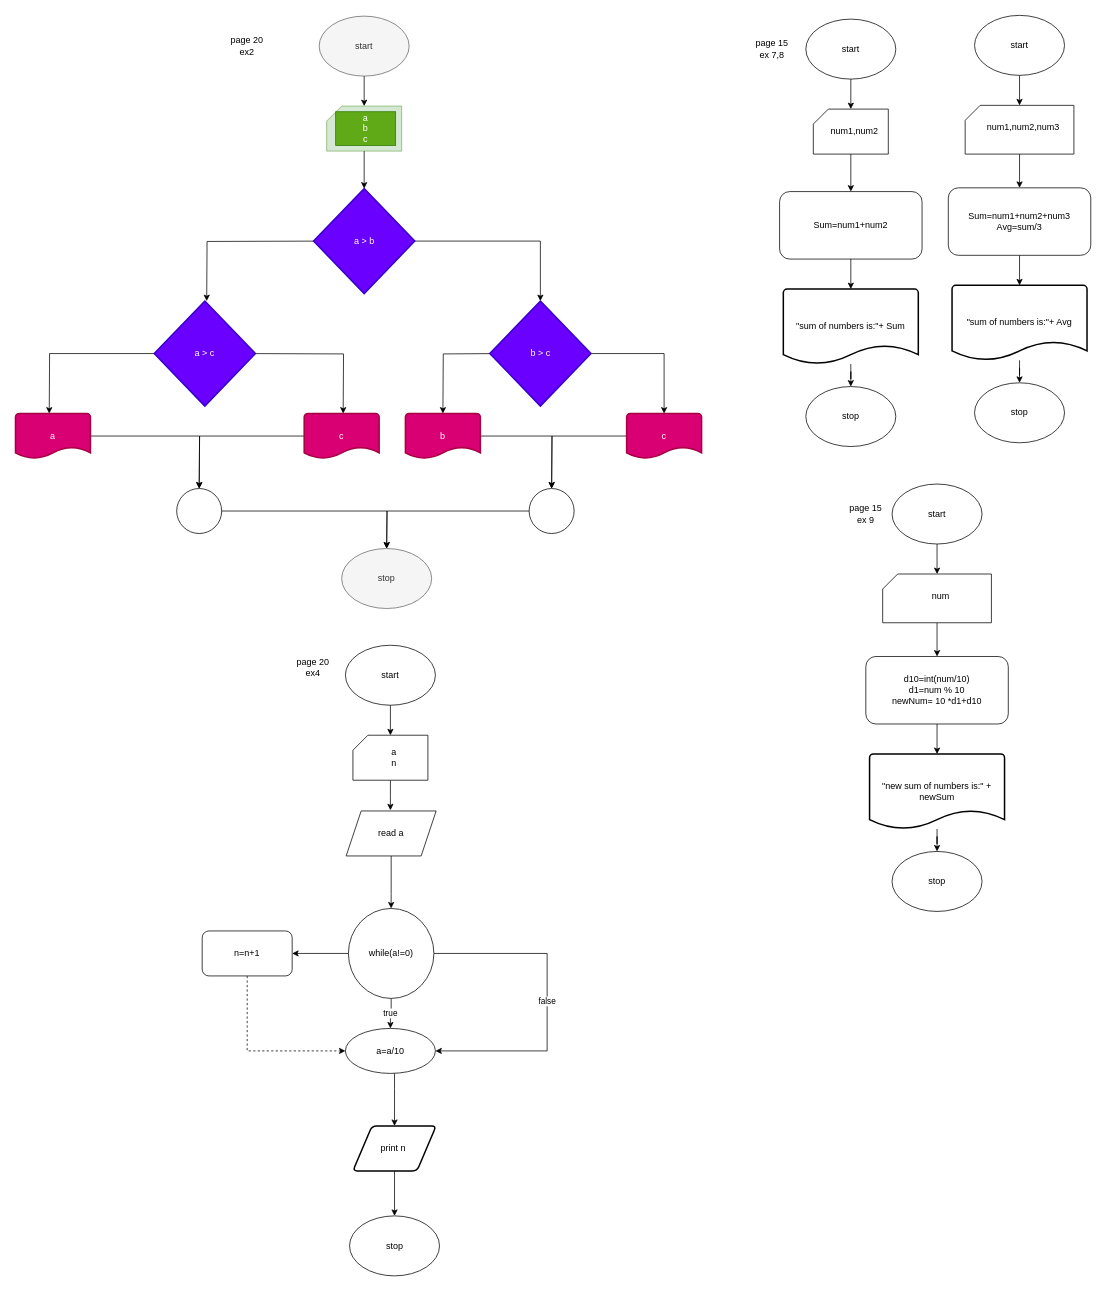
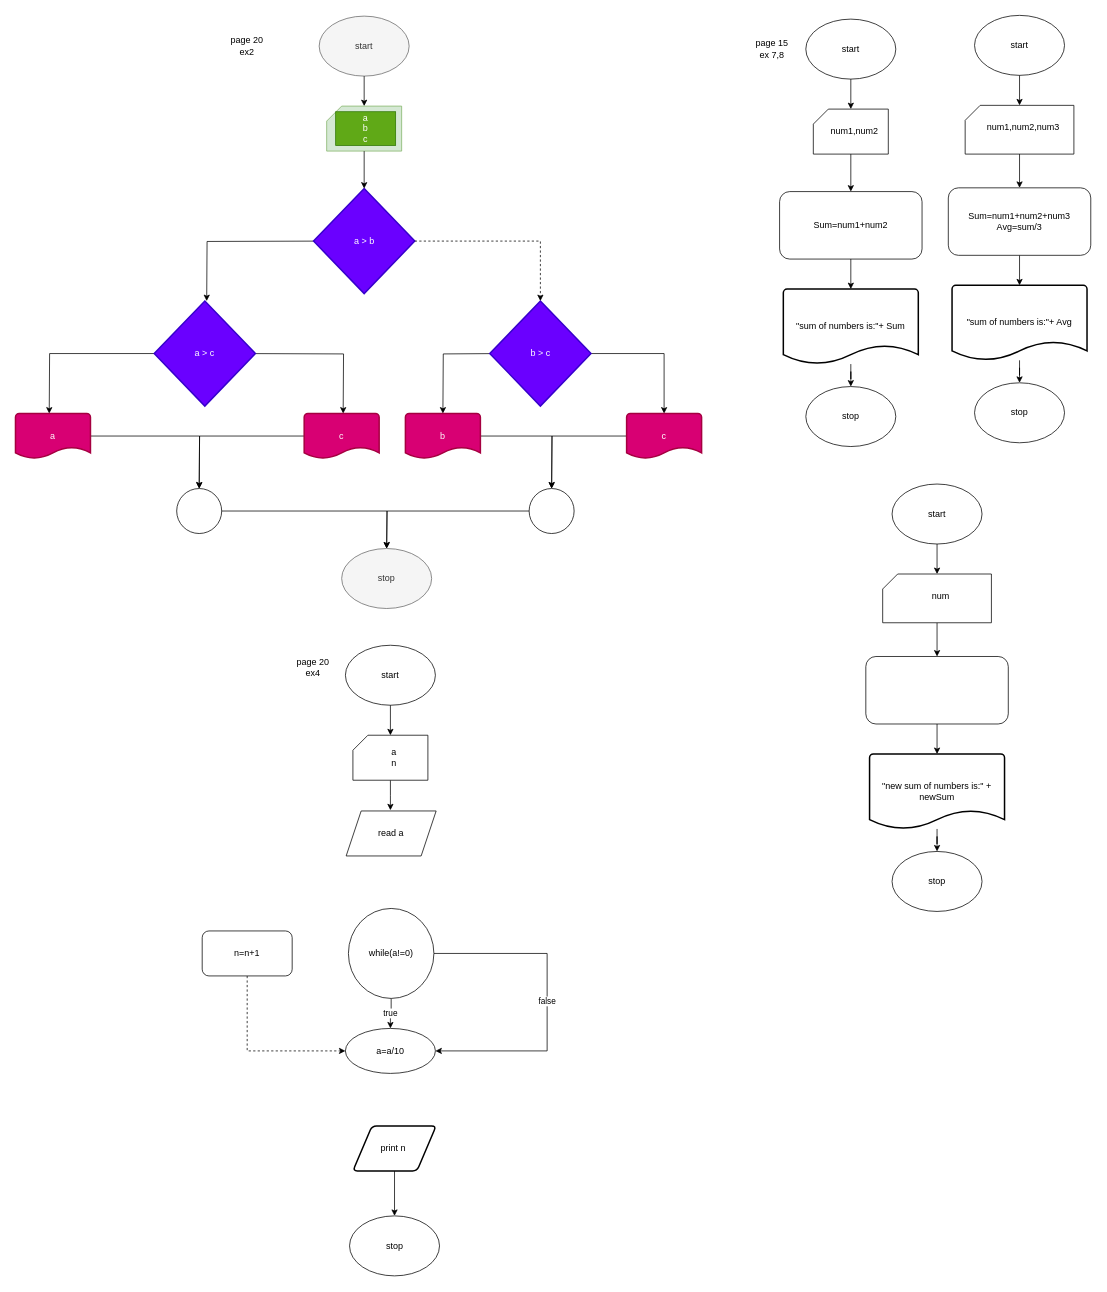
- <mxCell id="48" style="edgeStyle=orthogonalEdgeStyle;rounded=0;orthogonalLoop=1;jettySize=auto;html=1;entryX=0.5;entryY=0;entryDx=0;entryDy=0;entryPerimeter=0;" parent="1" source="40" target="47" edge="1"><mxGeometry relative="1" as="geometry" /></mxCell>
+ <mxCell id="48" style="edgeStyle=orthogonalEdgeStyle;rounded=0;orthogonalLoop=1;jettySize=auto;html=1;entryX=0.5;entryY=0;entryDx=0;entryDy=0;entryPerimeter=0;dashed=1;" parent="1" source="40" target="47" edge="1"><mxGeometry relative="1" as="geometry" /></mxCell>
- <mxCell id="83" value="page 15 ex 9" style="text;html=1;align=center;verticalAlign=middle;whiteSpace=wrap;rounded=0;" parent="1" vertex="1"><mxGeometry x="1124" y="670" width="60" height="30" as="geometry" /></mxCell>
- <mxCell id="33" value="d10=int(num/10)&lt;div&gt;d1=num % 10&lt;/div&gt;&lt;div&gt;newNum= 10 *d1+d10&lt;/div&gt;" style="text;html=1;align=center;verticalAlign=middle;whiteSpace=wrap;rounded=0;" parent="1" vertex="1"><mxGeometry x="1159" y="887.5" width="180" height="65" as="geometry" /></mxCell>
- <mxCell id="67" style="edgeStyle=orthogonalEdgeStyle;rounded=0;orthogonalLoop=1;jettySize=auto;html=1;entryX=0.5;entryY=0;entryDx=0;entryDy=0;" parent="1" source="68" target="72" edge="1"><mxGeometry relative="1" as="geometry"><Array as="points"><mxPoint x="521" y="1191" /></Array></mxGeometry></mxCell>
- <mxCell id="70" style="edgeStyle=orthogonalEdgeStyle;rounded=0;orthogonalLoop=1;jettySize=auto;html=1;entryX=1;entryY=0.5;entryDx=0;entryDy=0;" parent="1" source="72" target="74" edge="1"><mxGeometry relative="1" as="geometry" /></mxCell>
- <mxCell id="75" style="edgeStyle=orthogonalEdgeStyle;rounded=0;orthogonalLoop=1;jettySize=auto;html=1;entryX=0.5;entryY=0;entryDx=0;entryDy=0;" parent="1" source="76" target="78" edge="1"><mxGeometry relative="1" as="geometry"><Array as="points"><mxPoint x="526" y="1451" /></Array></mxGeometry></mxCell>
